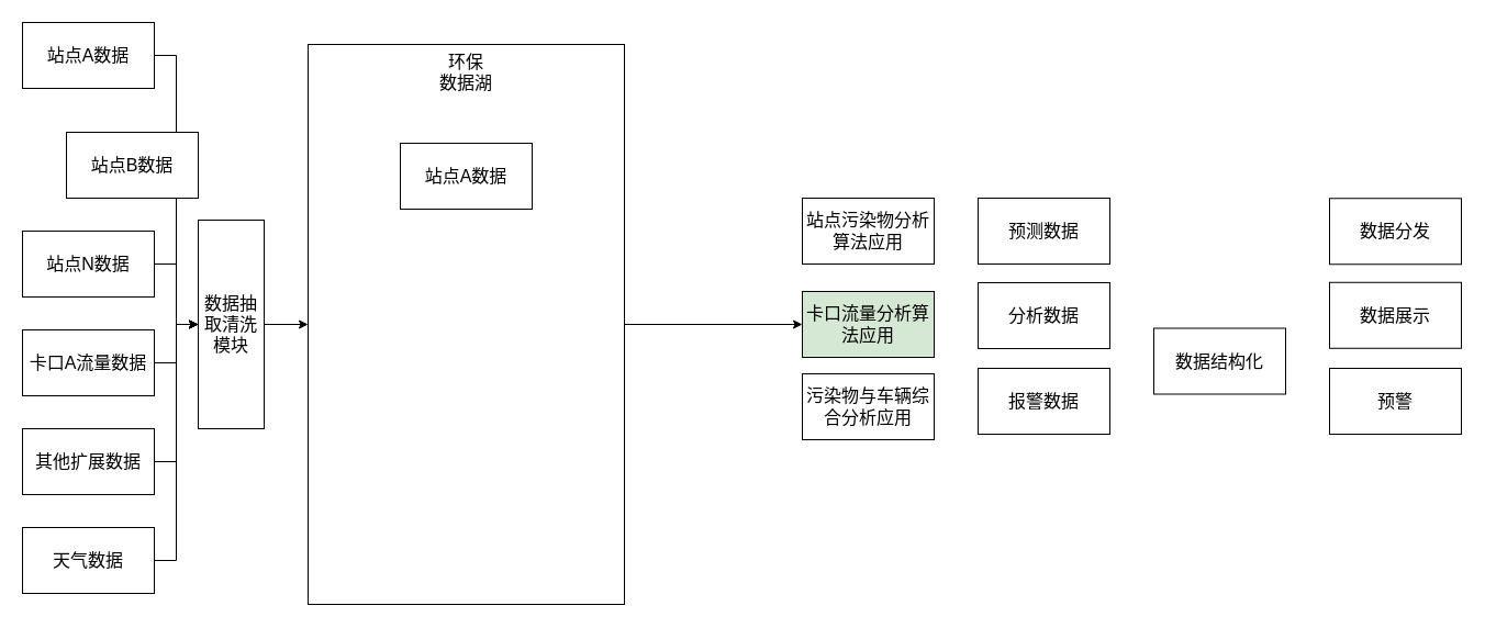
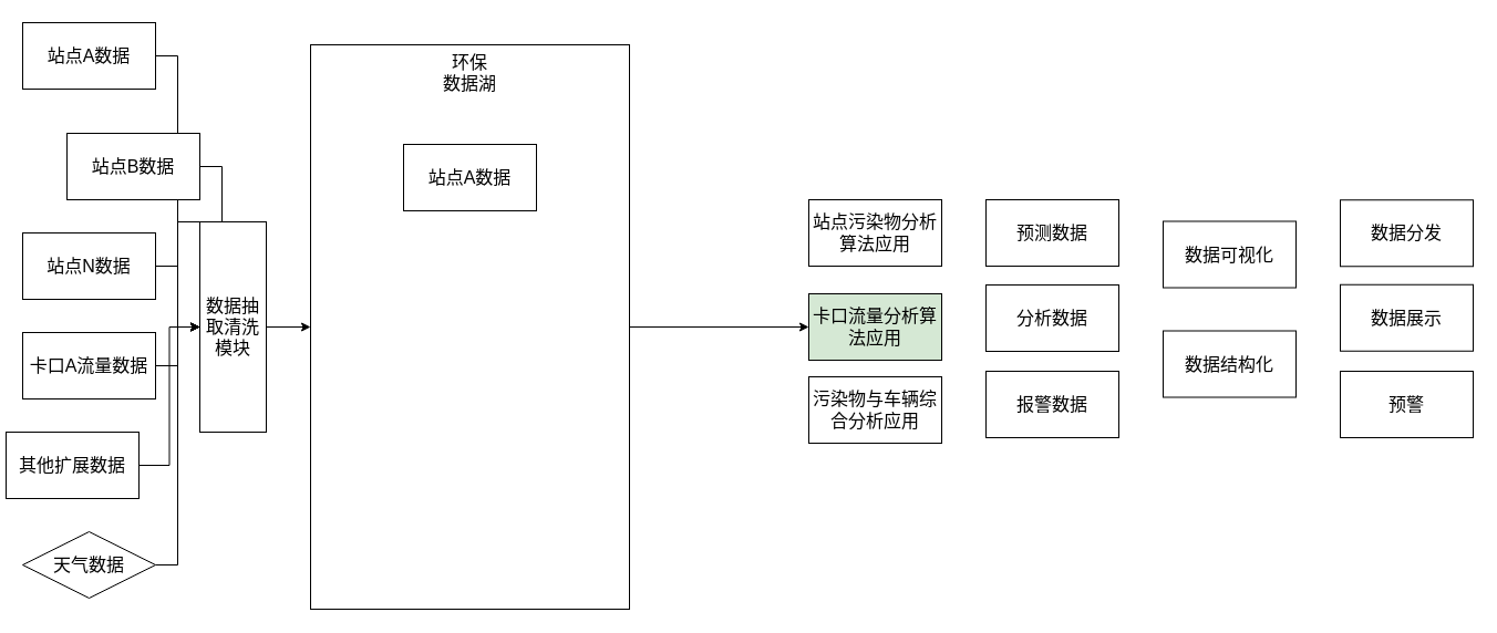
+ <mxCell id="4" style="edgeStyle=orthogonalEdgeStyle;rounded=0;orthogonalLoop=1;jettySize=auto;html=1;exitX=1;exitY=0.5;exitDx=0;exitDy=0;entryX=0;entryY=0.5;entryDx=0;entryDy=0;fontSize=16;" edge="1" parent="1" source="5" target="15"><mxGeometry relative="1" as="geometry" /></mxCell>
+ <mxCell id="24" value="数据可视化" style="rounded=0;whiteSpace=wrap;html=1;fontSize=16;" vertex="1" parent="1"><mxGeometry x="1050" y="199.5" width="120" height="60" as="geometry" /></mxCell>
- <mxCell id="11" value="其他扩展数据" style="rounded=0;whiteSpace=wrap;html=1;fontSize=16;" vertex="1" parent="1"><mxGeometry x="20" y="390" width="120" height="60" as="geometry" /></mxCell>
+ <mxCell id="11" value="其他扩展数据" style="rounded=0;whiteSpace=wrap;html=1;fontSize=16;" vertex="1" parent="1"><mxGeometry x="5" y="390" width="120" height="60" as="geometry" /></mxCell>
- <mxCell id="27" value="天气数据" style="rounded=0;whiteSpace=wrap;html=1;fontSize=16;" vertex="1" parent="1"><mxGeometry x="20" y="480" width="120" height="60" as="geometry" /></mxCell>
+ <mxCell id="27" value="天气数据" style="rhombus;whiteSpace=wrap;html=1;fontSize=16;" vertex="1" parent="1"><mxGeometry x="20" y="480" width="120" height="60" as="geometry" /></mxCell>
